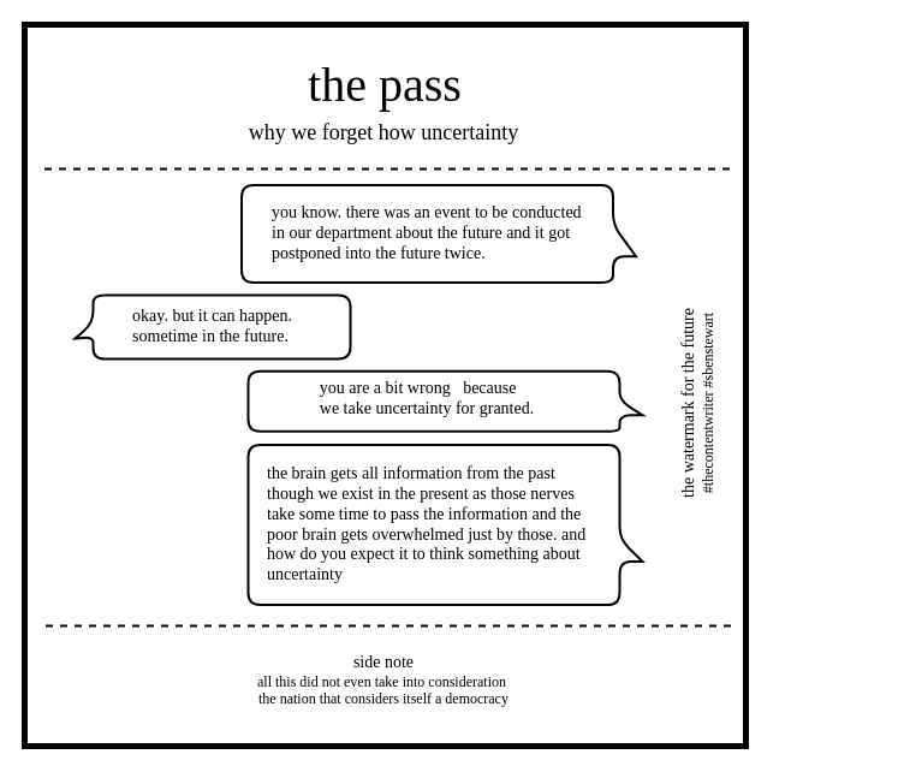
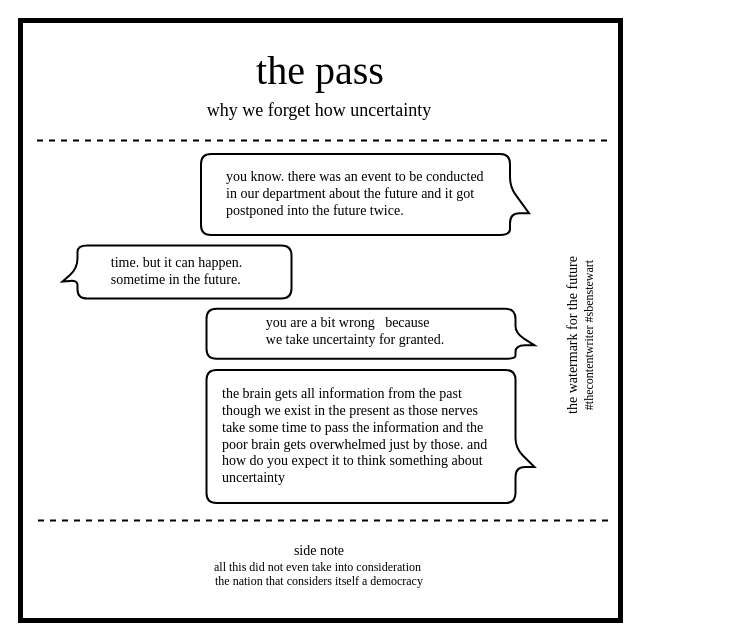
- <mxCell id="13" value="&lt;div style=&quot;font-family: &amp;#34;xkcd&amp;#34; ; text-align: left ; font-size: 14px&quot;&gt;okay. but it can happen.&lt;/div&gt;&lt;div style=&quot;font-family: &amp;#34;xkcd&amp;#34; ; text-align: left ; font-size: 14px&quot;&gt;sometime in the future.&lt;/div&gt;" style="text;html=1;strokeColor=none;fillColor=none;align=center;verticalAlign=middle;whiteSpace=wrap;rounded=0;" parent="1" vertex="1"><mxGeometry x="79" y="260.5" width="195" height="20" as="geometry" /></mxCell>
+ <mxCell id="13" value="&lt;div style=&quot;font-family: &amp;#34;xkcd&amp;#34; ; text-align: left ; font-size: 14px&quot;&gt;time. but it can happen.&lt;/div&gt;&lt;div style=&quot;font-family: &amp;#34;xkcd&amp;#34; ; text-align: left ; font-size: 14px&quot;&gt;sometime in the future.&lt;/div&gt;" style="text;html=1;strokeColor=none;fillColor=none;align=center;verticalAlign=middle;whiteSpace=wrap;rounded=0;" parent="1" vertex="1"><mxGeometry x="79" y="260.5" width="195" height="20" as="geometry" /></mxCell>
